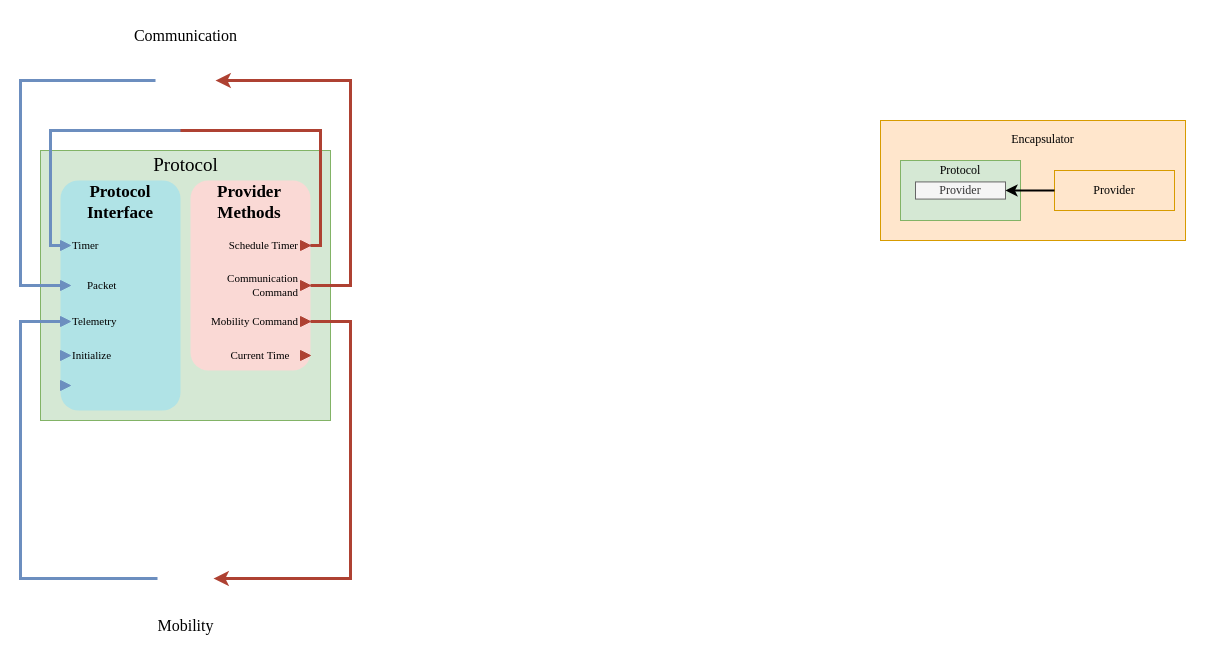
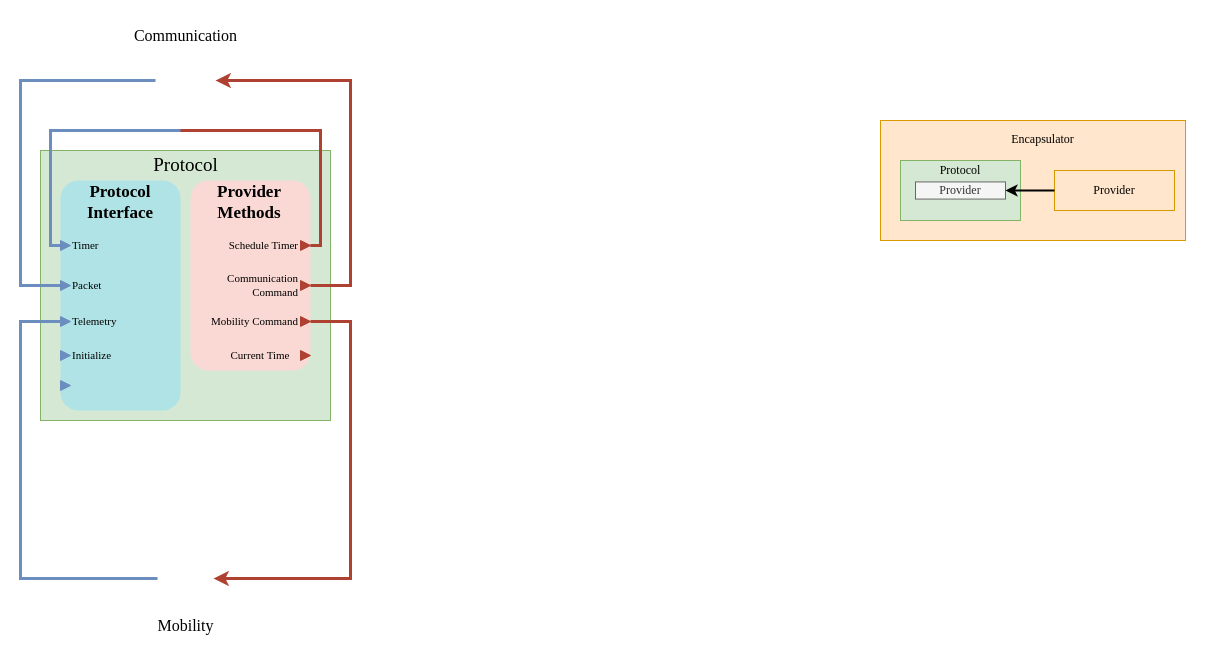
- <mxCell id="21" value="Packet" style="text;html=1;strokeColor=none;fillColor=none;align=left;verticalAlign=middle;whiteSpace=wrap;rounded=0;fontSize=11;fontFamily=Verdana;" vertex="1" parent="1"><mxGeometry x="85" y="270" width="40" height="30" as="geometry" /></mxCell>
+ <mxCell id="21" value="Packet" style="text;html=1;strokeColor=none;fillColor=none;align=left;verticalAlign=middle;whiteSpace=wrap;rounded=0;fontSize=11;fontFamily=Verdana;" vertex="1" parent="1"><mxGeometry x="70" y="270" width="40" height="30" as="geometry" /></mxCell>
